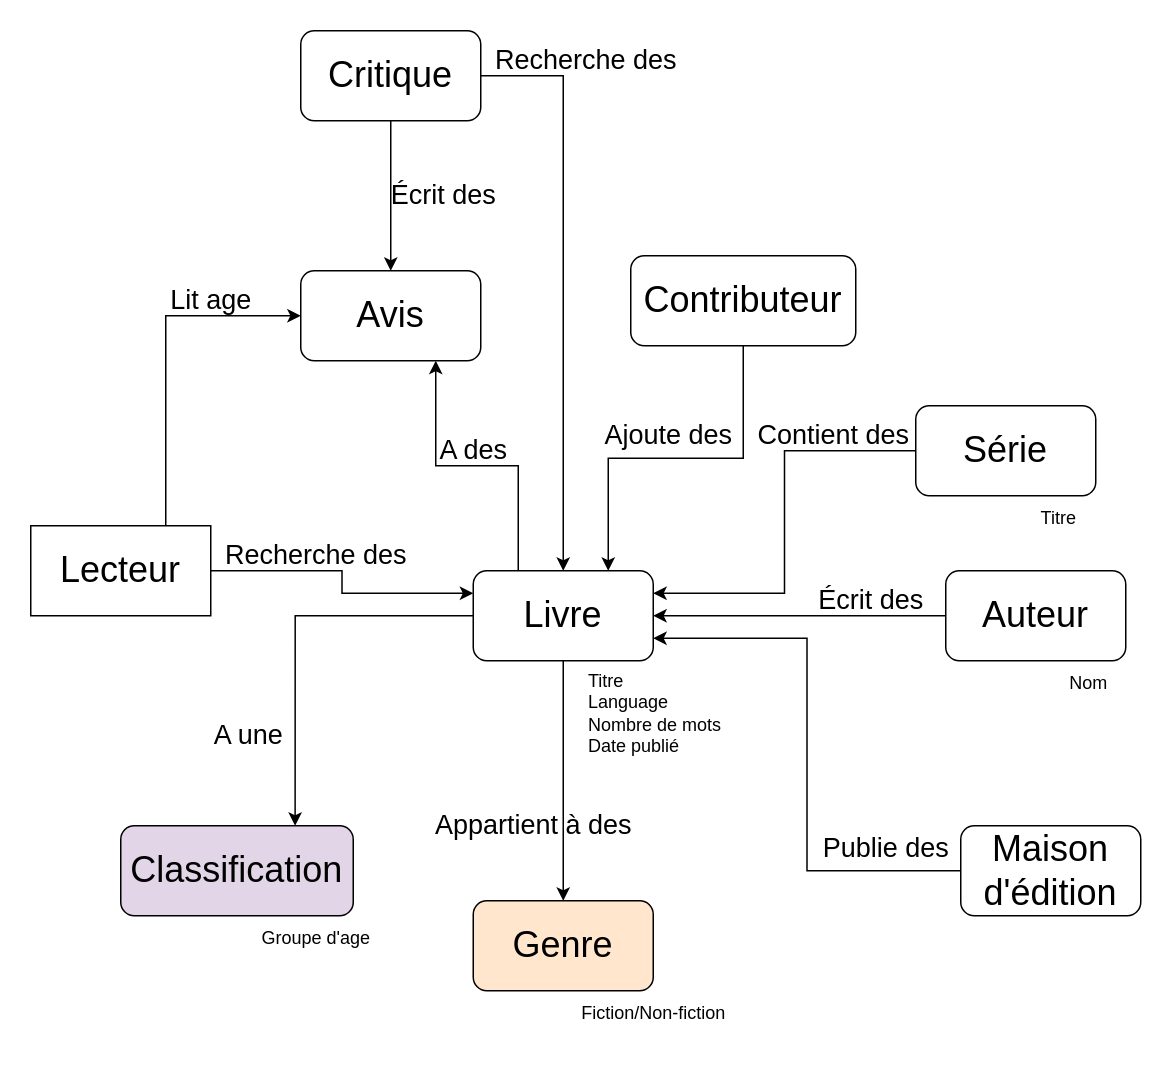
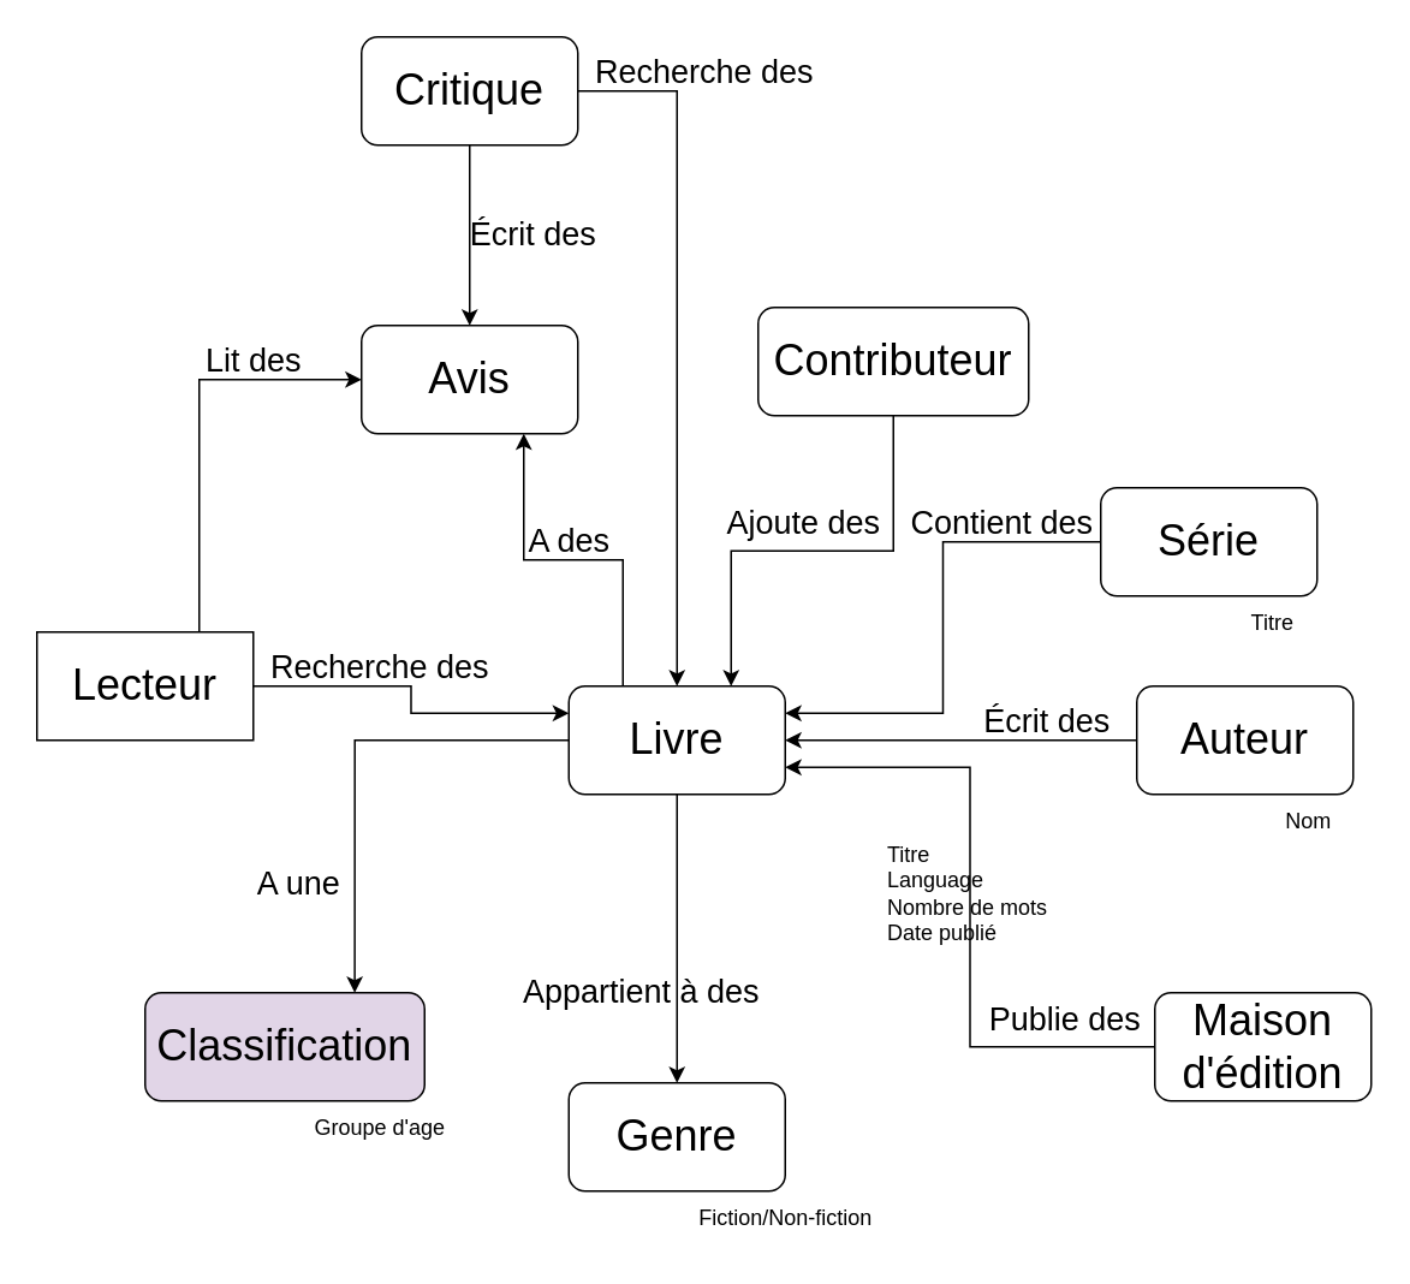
- <mxCell id="36" value="Lit age" style="text;html=1;align=center;verticalAlign=middle;resizable=0;points=[];autosize=1;strokeColor=none;fillColor=none;fontSize=18;" vertex="1" parent="1"><mxGeometry x="100" y="180" width="80" height="40" as="geometry" /></mxCell>
+ <mxCell id="36" value="Lit des" style="text;html=1;align=center;verticalAlign=middle;resizable=0;points=[];autosize=1;strokeColor=none;fillColor=none;fontSize=18;" vertex="1" parent="1"><mxGeometry x="100" y="180" width="80" height="40" as="geometry" /></mxCell>
- <mxCell id="23" value="Titre&lt;br&gt;Language&lt;br&gt;Nombre de mots&lt;br&gt;Date publié" style="text;html=1;align=left;verticalAlign=middle;resizable=0;points=[];autosize=1;strokeColor=none;fillColor=none;" vertex="1" parent="1"><mxGeometry x="390" y="440" width="110" height="70" as="geometry" /></mxCell>
+ <mxCell id="23" value="Titre&lt;br&gt;Language&lt;br&gt;Nombre de mots&lt;br&gt;Date publié" style="text;html=1;align=left;verticalAlign=middle;resizable=0;points=[];autosize=1;strokeColor=none;fillColor=none;" vertex="1" parent="1"><mxGeometry x="490" y="460" width="110" height="70" as="geometry" /></mxCell>
- <mxCell id="17" value="Genre" style="rounded=1;whiteSpace=wrap;html=1;fontSize=24;fillColor=#ffe6cc;" vertex="1" parent="1"><mxGeometry x="315" y="600" width="120" height="60" as="geometry" /></mxCell>
+ <mxCell id="17" value="Genre" style="rounded=1;whiteSpace=wrap;html=1;fontSize=24;" vertex="1" parent="1"><mxGeometry x="315" y="600" width="120" height="60" as="geometry" /></mxCell>
